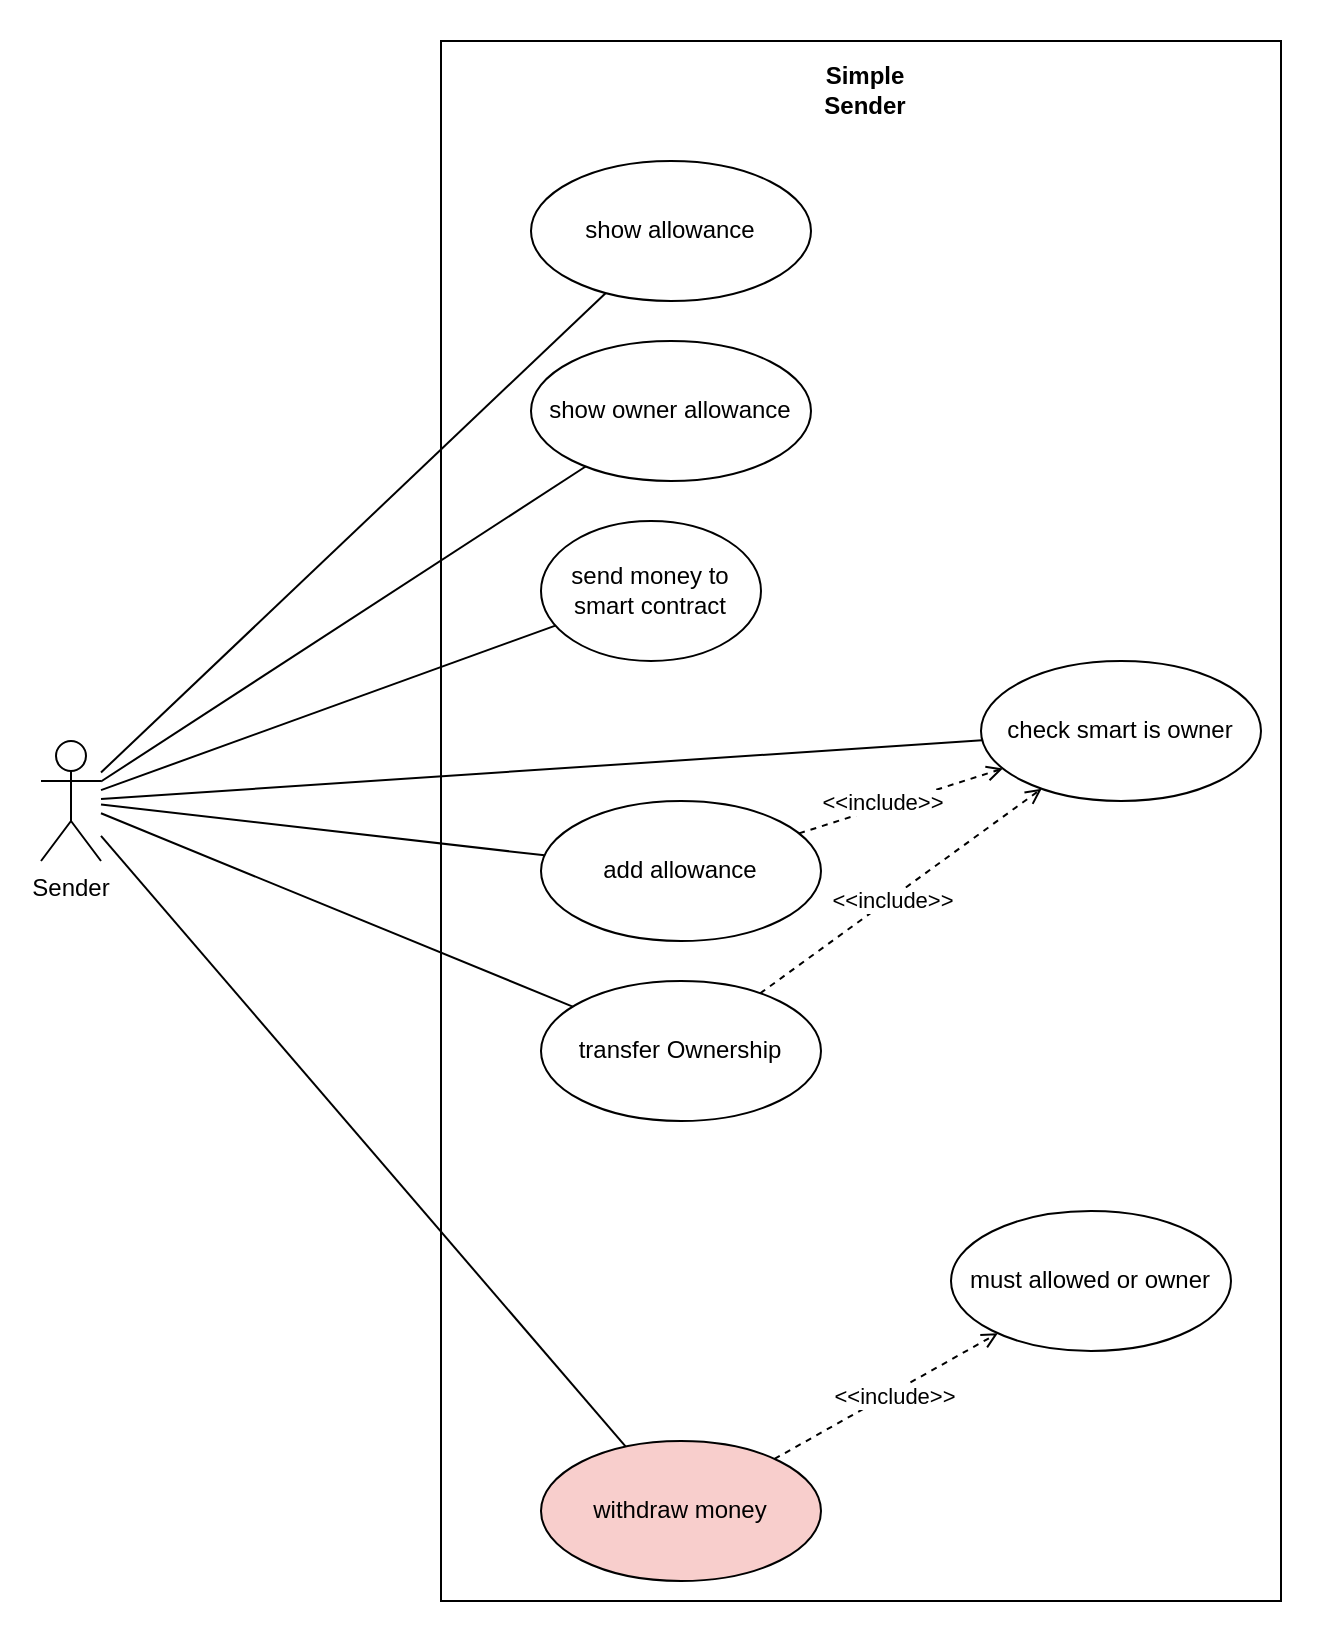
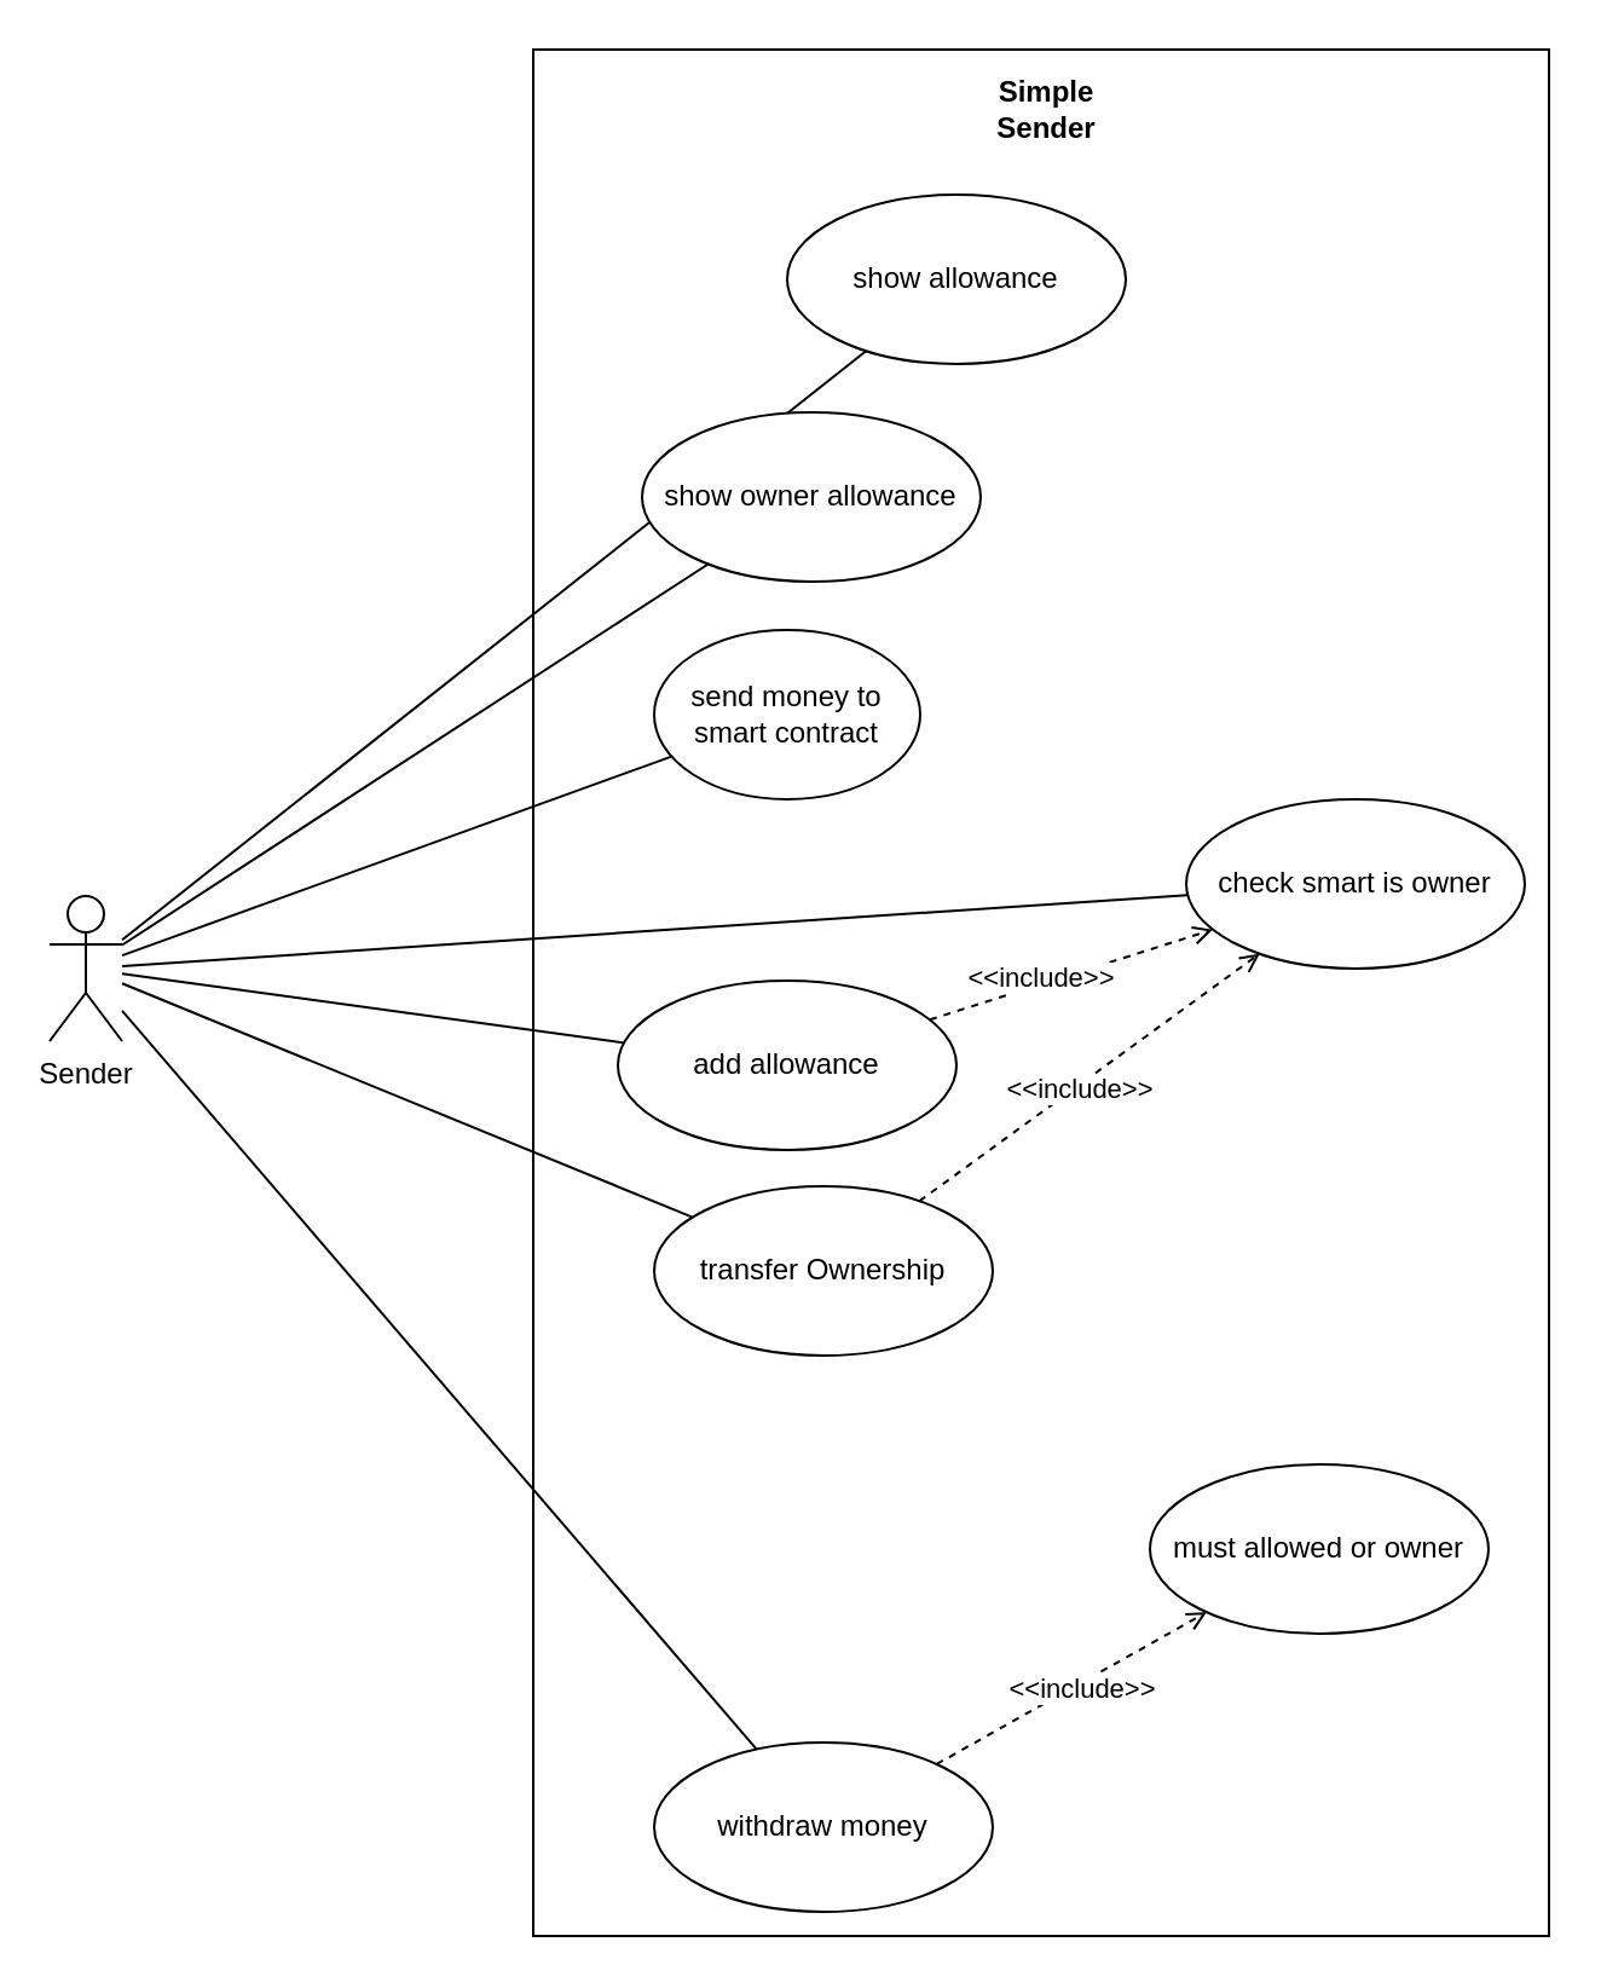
- <mxCell id="16" value="show allowance" style="ellipse;whiteSpace=wrap;html=1;" vertex="1" parent="1"><mxGeometry x="265" y="80" width="140" height="70" as="geometry" /></mxCell>
+ <mxCell id="16" value="show allowance" style="ellipse;whiteSpace=wrap;html=1;" vertex="1" parent="1"><mxGeometry x="325" y="80" width="140" height="70" as="geometry" /></mxCell>
- <mxCell id="3" value="add allowance" style="ellipse;whiteSpace=wrap;html=1;" parent="1" vertex="1"><mxGeometry x="270" y="400" width="140" height="70" as="geometry" /></mxCell>
+ <mxCell id="3" value="add allowance" style="ellipse;whiteSpace=wrap;html=1;" parent="1" vertex="1"><mxGeometry x="255" y="405" width="140" height="70" as="geometry" /></mxCell>
- <mxCell id="13" value="withdraw money" style="ellipse;whiteSpace=wrap;html=1;fillColor=#f8cecc;" parent="1" vertex="1"><mxGeometry x="270" y="720" width="140" height="70" as="geometry" /></mxCell>
+ <mxCell id="13" value="withdraw money" style="ellipse;whiteSpace=wrap;html=1;" parent="1" vertex="1"><mxGeometry x="270" y="720" width="140" height="70" as="geometry" /></mxCell>
